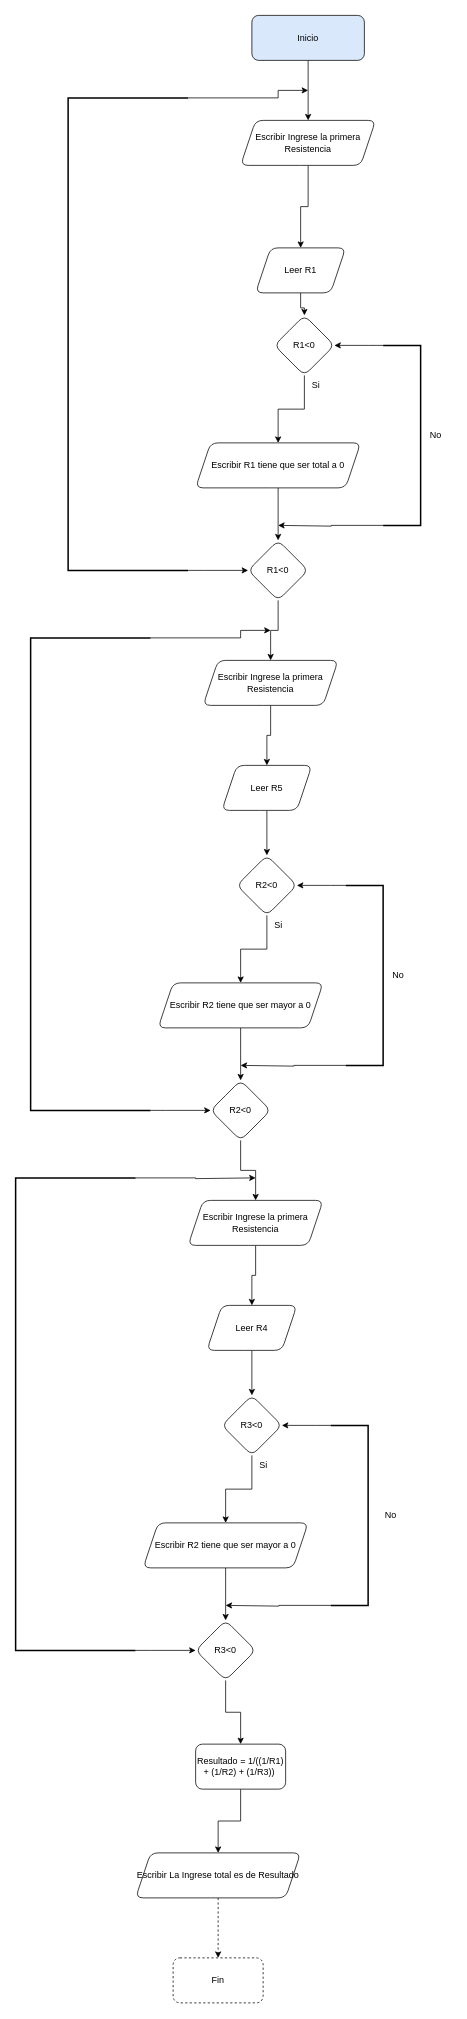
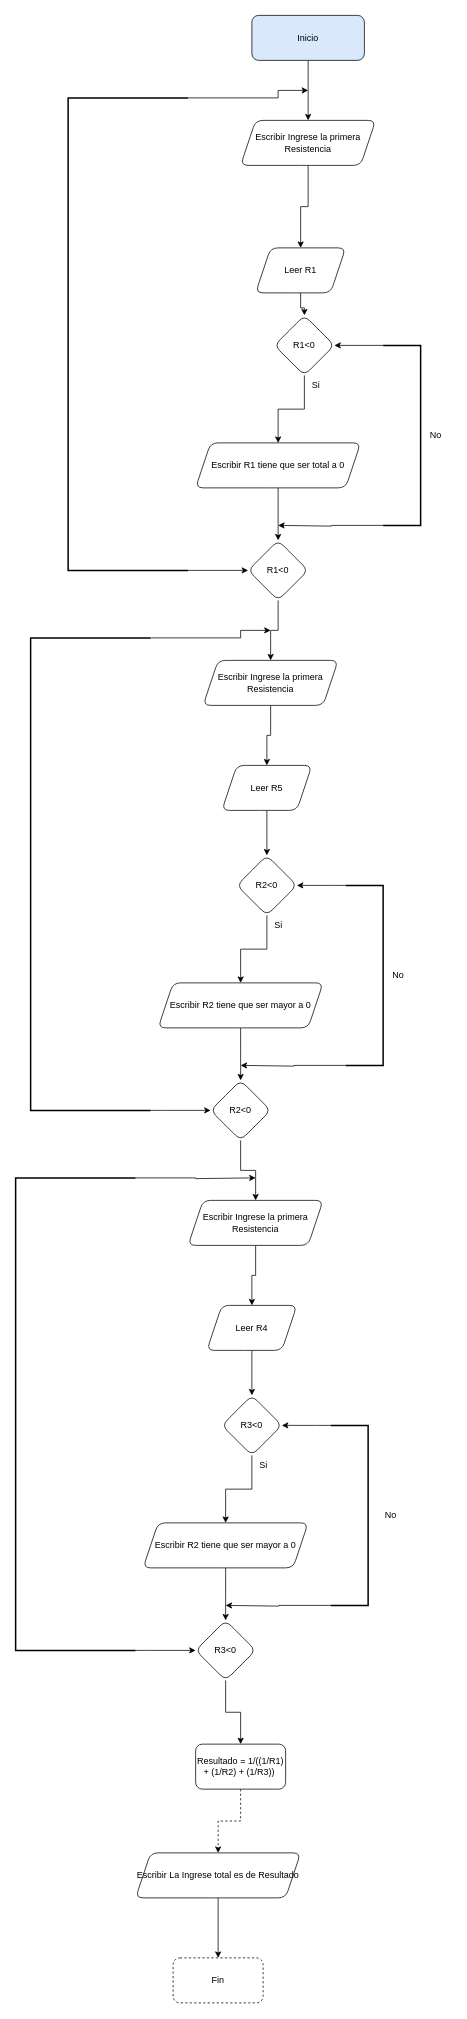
- <mxCell id="58" value="" style="edgeStyle=orthogonalEdgeStyle;rounded=0;orthogonalLoop=1;jettySize=auto;html=1;" edge="1" parent="1" source="59" target="61"><mxGeometry relative="1" as="geometry" /></mxCell>
+ <mxCell id="58" value="" style="edgeStyle=orthogonalEdgeStyle;rounded=0;orthogonalLoop=1;jettySize=auto;html=1;dashed=1;" edge="1" parent="1" source="59" target="61"><mxGeometry relative="1" as="geometry" /></mxCell>
- <mxCell id="60" value="" style="edgeStyle=orthogonalEdgeStyle;rounded=0;orthogonalLoop=1;jettySize=auto;html=1;dashed=1;" edge="1" parent="1" source="61" target="62"><mxGeometry relative="1" as="geometry" /></mxCell>
+ <mxCell id="60" value="" style="edgeStyle=orthogonalEdgeStyle;rounded=0;orthogonalLoop=1;jettySize=auto;html=1;" edge="1" parent="1" source="61" target="62"><mxGeometry relative="1" as="geometry" /></mxCell>
